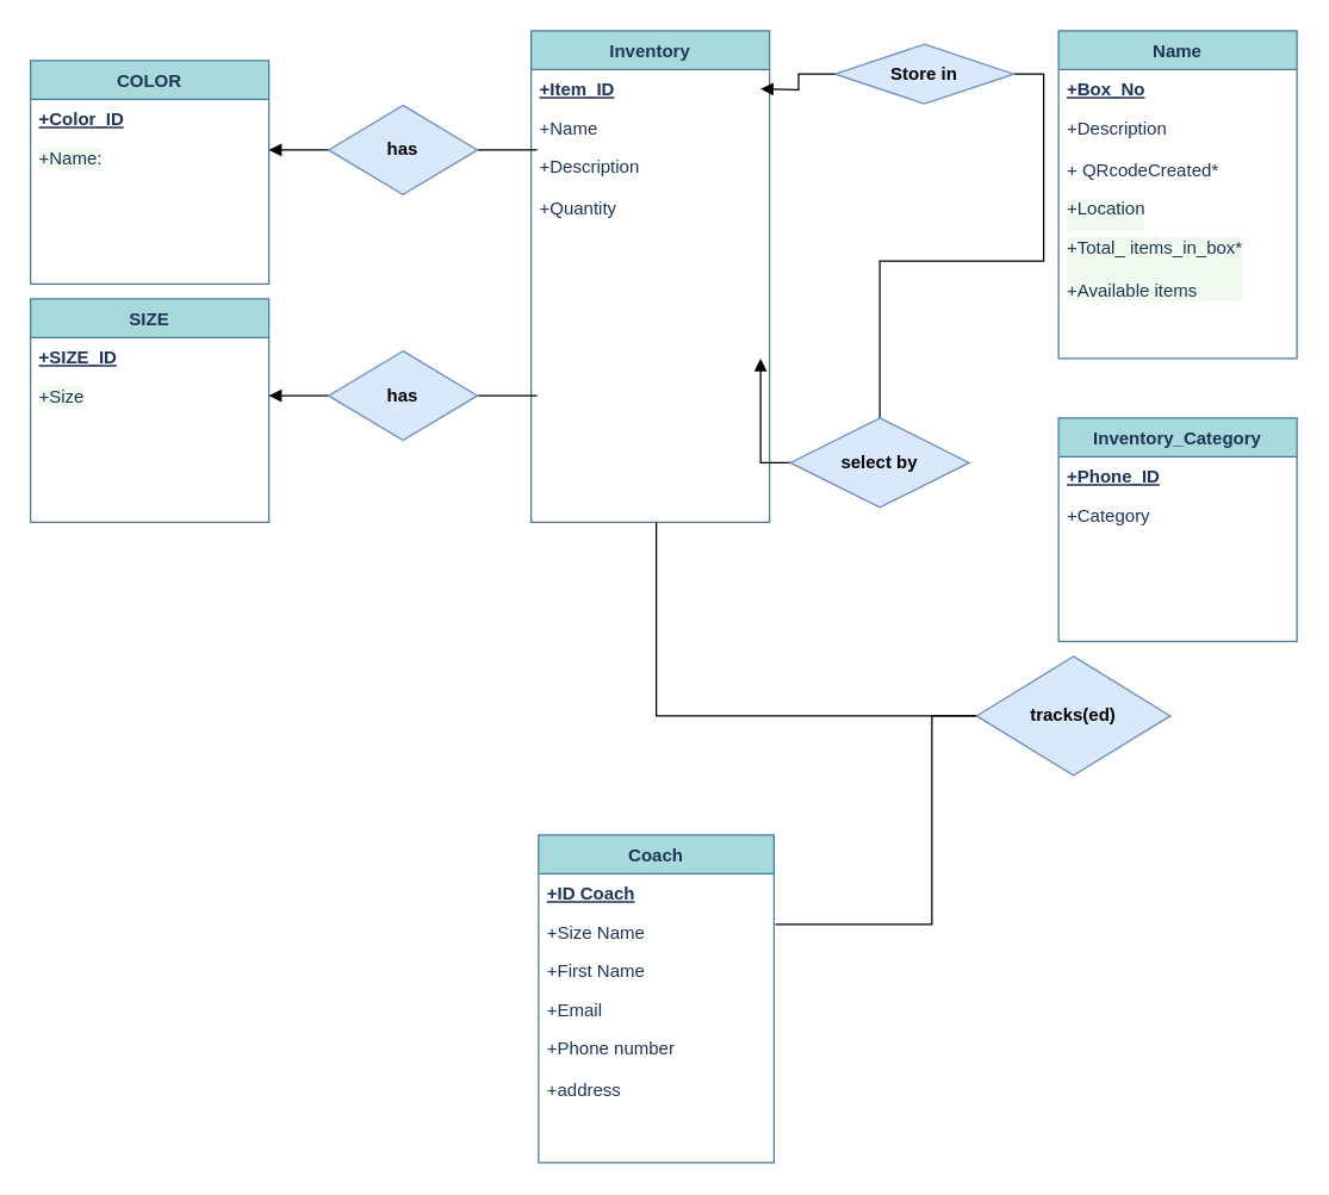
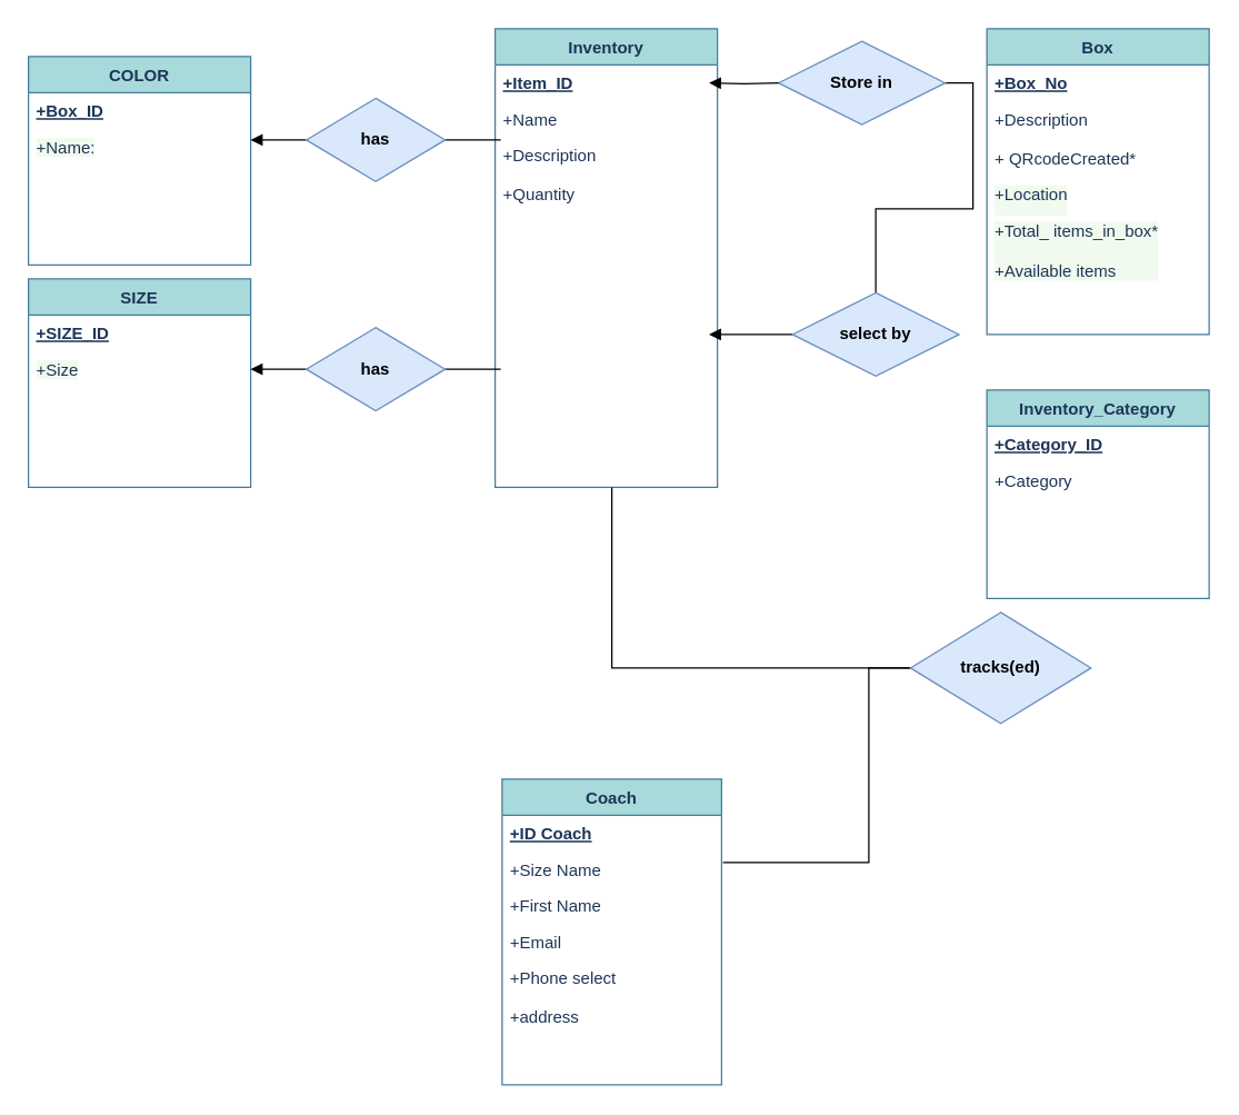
- <mxCell id="15" value="Name" style="swimlane;fontStyle=1;align=center;verticalAlign=top;childLayout=stackLayout;horizontal=1;startSize=26;horizontalStack=0;resizeParent=1;resizeLast=0;collapsible=1;marginBottom=0;rounded=0;shadow=0;strokeWidth=1;fillColor=#A8DADC;strokeColor=#457B9D;fontColor=#1D3557;" parent="1" vertex="1"><mxGeometry x="710" y="20" width="160" height="220" as="geometry"><mxRectangle x="550" y="140" width="160" height="26" as="alternateBounds" /></mxGeometry></mxCell>
+ <mxCell id="15" value="Box" style="swimlane;fontStyle=1;align=center;verticalAlign=top;childLayout=stackLayout;horizontal=1;startSize=26;horizontalStack=0;resizeParent=1;resizeLast=0;collapsible=1;marginBottom=0;rounded=0;shadow=0;strokeWidth=1;fillColor=#A8DADC;strokeColor=#457B9D;fontColor=#1D3557;" parent="1" vertex="1"><mxGeometry x="710" y="20" width="160" height="220" as="geometry"><mxRectangle x="550" y="140" width="160" height="26" as="alternateBounds" /></mxGeometry></mxCell>
- <mxCell id="22" value="&lt;b&gt;Store in&lt;/b&gt;" style="shape=rhombus;perimeter=rhombusPerimeter;whiteSpace=wrap;html=1;align=center;fillColor=#dae8fc;strokeColor=#6c8ebf;" parent="1" vertex="1"><mxGeometry x="560" y="29" width="120" height="40" as="geometry" /></mxCell>
+ <mxCell id="22" value="&lt;b&gt;Store in&lt;/b&gt;" style="shape=rhombus;perimeter=rhombusPerimeter;whiteSpace=wrap;html=1;align=center;fillColor=#dae8fc;strokeColor=#6c8ebf;" parent="1" vertex="1"><mxGeometry x="560" y="29" width="120" height="60" as="geometry" /></mxCell>
- <mxCell id="25" value="+Color_ID" style="text;align=left;verticalAlign=top;spacingLeft=4;spacingRight=4;overflow=hidden;rotatable=0;points=[[0,0.5],[1,0.5]];portConstraint=eastwest;fontStyle=5;fontColor=#1D3557;" parent="24" vertex="1"><mxGeometry y="26" width="160" height="26" as="geometry" /></mxCell>
+ <mxCell id="25" value="+Box_ID" style="text;align=left;verticalAlign=top;spacingLeft=4;spacingRight=4;overflow=hidden;rotatable=0;points=[[0,0.5],[1,0.5]];portConstraint=eastwest;fontStyle=5;fontColor=#1D3557;" parent="24" vertex="1"><mxGeometry y="26" width="160" height="26" as="geometry" /></mxCell>
- <mxCell id="37" value="&lt;b&gt;select by&lt;/b&gt;" style="shape=rhombus;perimeter=rhombusPerimeter;whiteSpace=wrap;html=1;align=center;fillColor=#dae8fc;strokeColor=#6c8ebf;" parent="1" vertex="1"><mxGeometry x="530" y="280" width="120" height="60" as="geometry" /></mxCell>
+ <mxCell id="37" value="&lt;b&gt;select by&lt;/b&gt;" style="shape=rhombus;perimeter=rhombusPerimeter;whiteSpace=wrap;html=1;align=center;fillColor=#dae8fc;strokeColor=#6c8ebf;" parent="1" vertex="1"><mxGeometry x="570" y="210" width="120" height="60" as="geometry" /></mxCell>
- <mxCell id="7" value="+Phone_ID" style="text;align=left;verticalAlign=top;spacingLeft=4;spacingRight=4;overflow=hidden;rotatable=0;points=[[0,0.5],[1,0.5]];portConstraint=eastwest;fontStyle=5;fontColor=#1D3557;" parent="6" vertex="1"><mxGeometry y="26" width="160" height="26" as="geometry" /></mxCell>
+ <mxCell id="7" value="+Category_ID" style="text;align=left;verticalAlign=top;spacingLeft=4;spacingRight=4;overflow=hidden;rotatable=0;points=[[0,0.5],[1,0.5]];portConstraint=eastwest;fontStyle=5;fontColor=#1D3557;" parent="6" vertex="1"><mxGeometry y="26" width="160" height="26" as="geometry" /></mxCell>
- <mxCell id="14" value="+Phone number&#10;&#10;+address" style="text;align=left;verticalAlign=top;spacingLeft=4;spacingRight=4;overflow=hidden;rotatable=0;points=[[0,0.5],[1,0.5]];portConstraint=eastwest;rounded=0;shadow=0;html=0;fontColor=#1D3557;" parent="9" vertex="1"><mxGeometry y="130" width="158" height="50" as="geometry" /></mxCell>
+ <mxCell id="14" value="+Phone select&#10;&#10;+address" style="text;align=left;verticalAlign=top;spacingLeft=4;spacingRight=4;overflow=hidden;rotatable=0;points=[[0,0.5],[1,0.5]];portConstraint=eastwest;rounded=0;shadow=0;html=0;fontColor=#1D3557;" parent="9" vertex="1"><mxGeometry y="130" width="158" height="50" as="geometry" /></mxCell>
